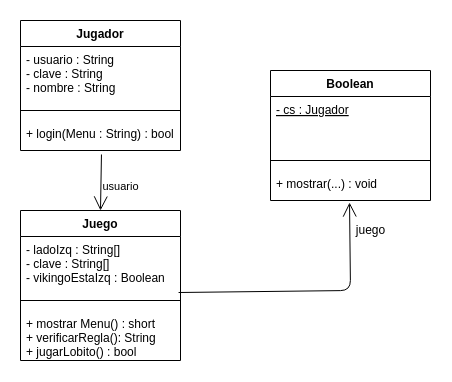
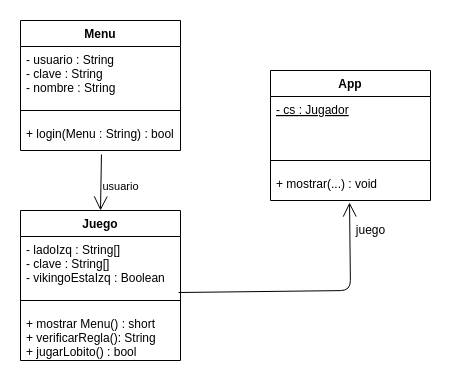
- <mxCell id="2" value="Jugador" style="swimlane;fontStyle=1;align=center;verticalAlign=top;childLayout=stackLayout;horizontal=1;startSize=26;horizontalStack=0;resizeParent=1;resizeParentMax=0;resizeLast=0;collapsible=1;marginBottom=0;" parent="1" vertex="1"><mxGeometry x="20" y="20" width="160" height="130" as="geometry" /></mxCell>
+ <mxCell id="2" value="Menu" style="swimlane;fontStyle=1;align=center;verticalAlign=top;childLayout=stackLayout;horizontal=1;startSize=26;horizontalStack=0;resizeParent=1;resizeParentMax=0;resizeLast=0;collapsible=1;marginBottom=0;" parent="1" vertex="1"><mxGeometry x="20" y="20" width="160" height="130" as="geometry" /></mxCell>
- <mxCell id="12" value="Boolean" style="swimlane;fontStyle=1;align=center;verticalAlign=top;childLayout=stackLayout;horizontal=1;startSize=26;horizontalStack=0;resizeParent=1;resizeParentMax=0;resizeLast=0;collapsible=1;marginBottom=0;" parent="1" vertex="1"><mxGeometry x="270" y="70" width="160" height="130" as="geometry" /></mxCell>
+ <mxCell id="12" value="App" style="swimlane;fontStyle=1;align=center;verticalAlign=top;childLayout=stackLayout;horizontal=1;startSize=26;horizontalStack=0;resizeParent=1;resizeParentMax=0;resizeLast=0;collapsible=1;marginBottom=0;" parent="1" vertex="1"><mxGeometry x="270" y="70" width="160" height="130" as="geometry" /></mxCell>
